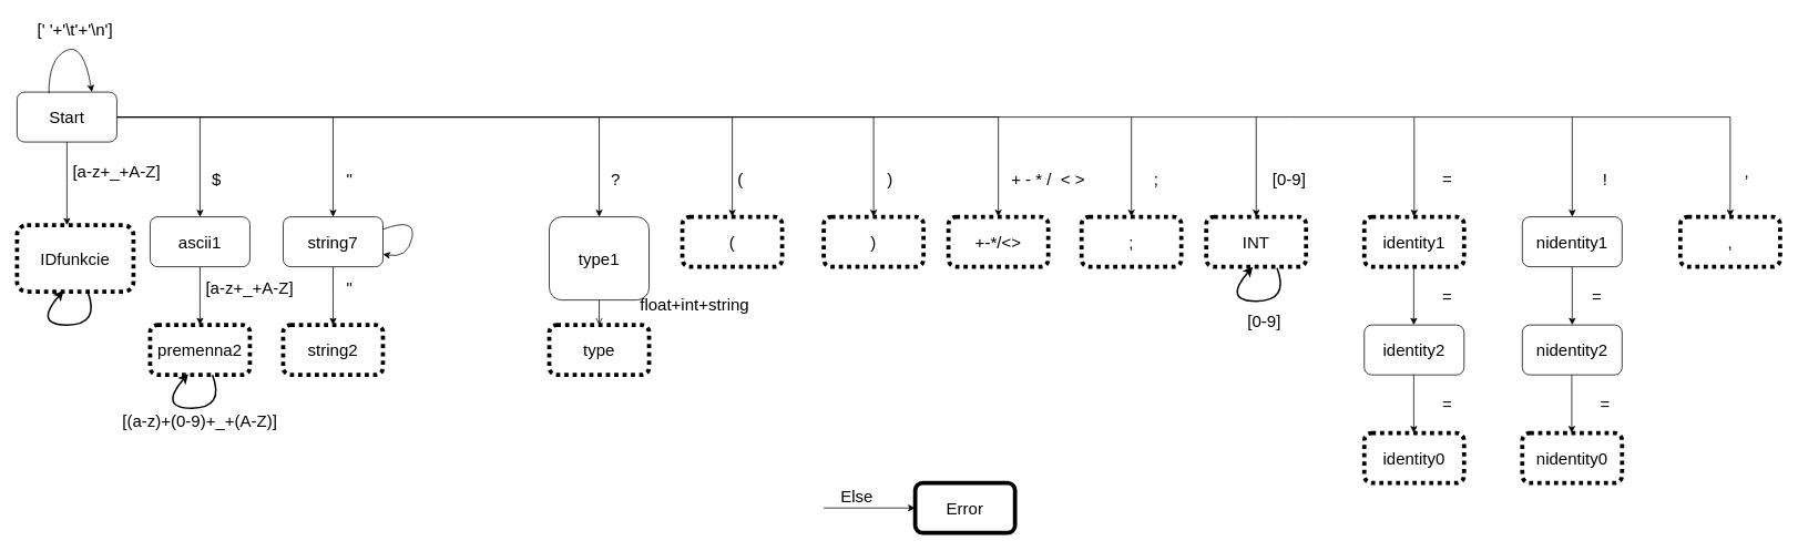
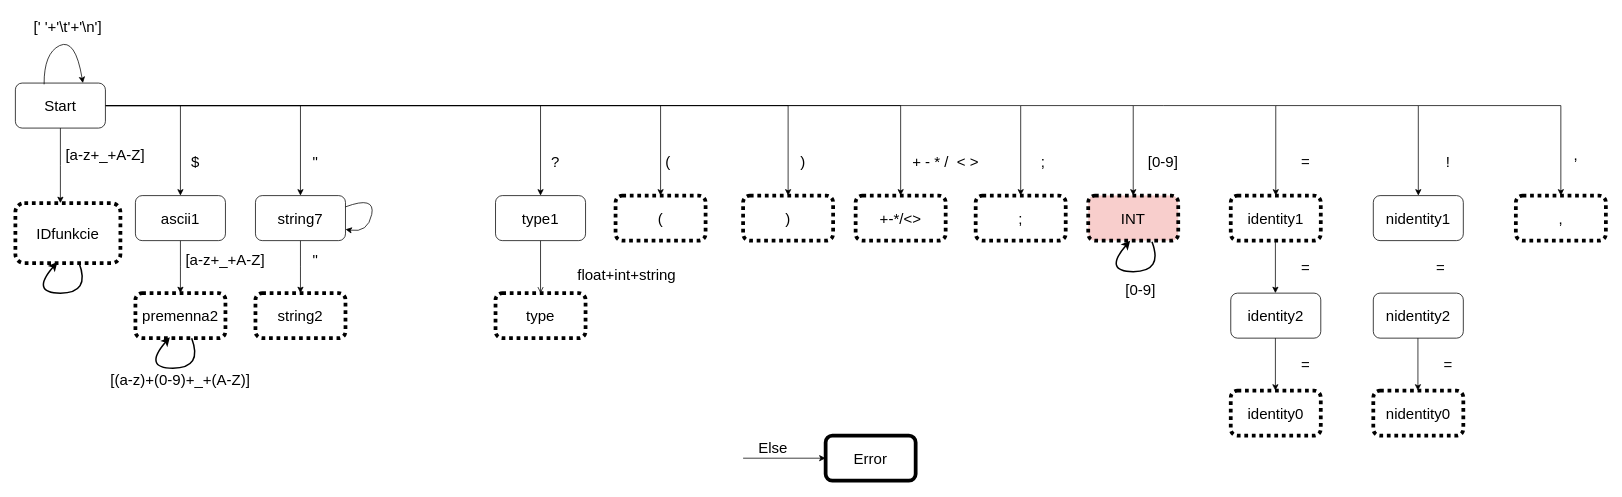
- <mxCell id="28" value="INT" style="rounded=1;whiteSpace=wrap;html=1;dashed=1;dashPattern=1 1;strokeWidth=5;fontSize=20;" parent="1" vertex="1"><mxGeometry x="1450" y="260" width="120" height="60" as="geometry" /></mxCell>
+ <mxCell id="28" value="INT" style="rounded=1;whiteSpace=wrap;html=1;dashed=1;dashPattern=1 1;strokeWidth=5;fontSize=20;fillColor=#f8cecc;" parent="1" vertex="1"><mxGeometry x="1450" y="260" width="120" height="60" as="geometry" /></mxCell>
- <mxCell id="22" value="type1" style="rounded=1;whiteSpace=wrap;html=1;strokeWidth=1;fontSize=20;" parent="1" vertex="1"><mxGeometry x="660" y="260" width="120" height="100" as="geometry" /></mxCell>
+ <mxCell id="22" value="type1" style="rounded=1;whiteSpace=wrap;html=1;strokeWidth=1;fontSize=20;" parent="1" vertex="1"><mxGeometry x="660" y="260" width="120" height="60" as="geometry" /></mxCell>
- <mxCell id="41" value="" style="endArrow=classic;html=1;rounded=0;exitX=0.5;exitY=1;exitDx=0;exitDy=0;entryX=0.5;entryY=0;entryDx=0;entryDy=0;" parent="1" source="37" target="39" edge="1"><mxGeometry width="50" height="50" relative="1" as="geometry"><mxPoint x="1970" y="390" as="sourcePoint" /><mxPoint x="2020" y="340" as="targetPoint" /></mxGeometry></mxCell>
